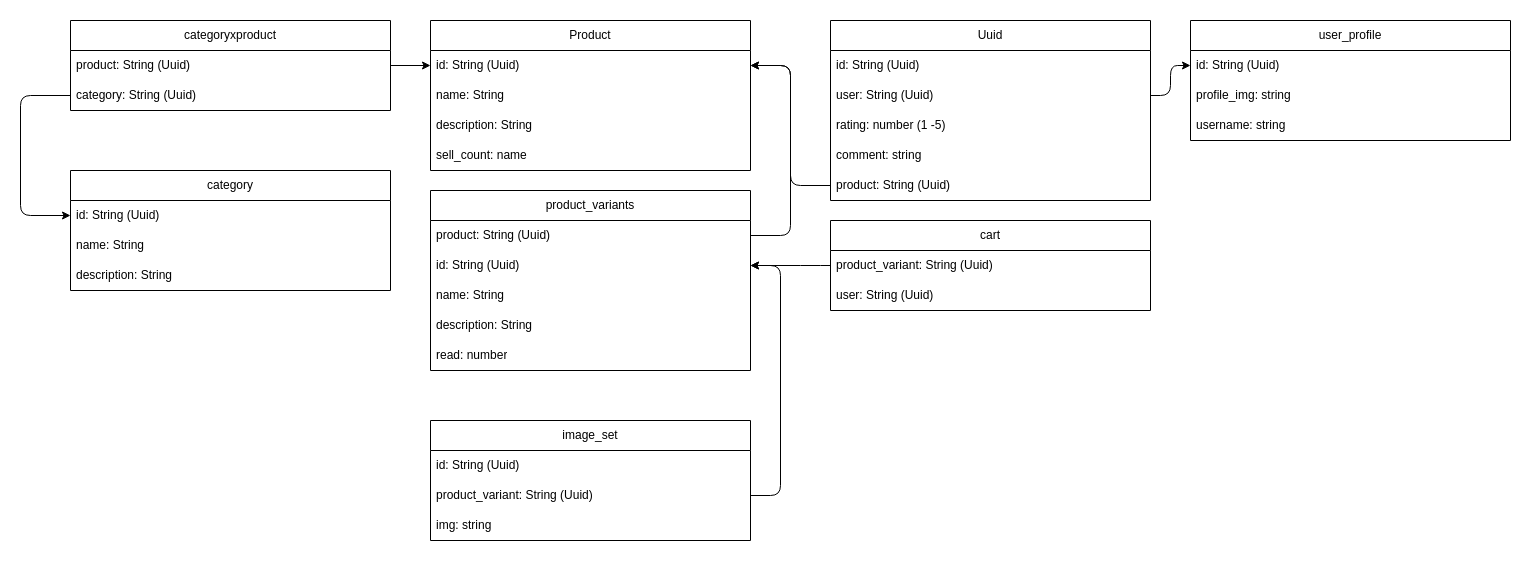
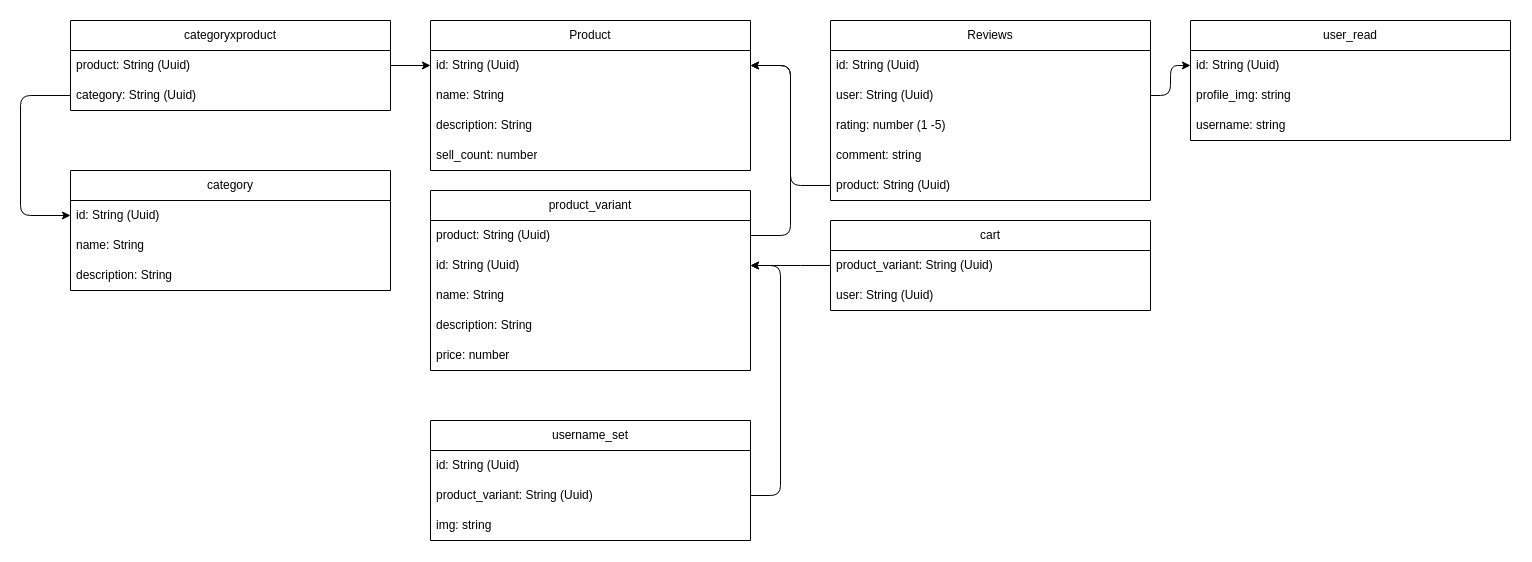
- <mxCell id="7" value="Uuid" style="swimlane;fontStyle=0;childLayout=stackLayout;horizontal=1;startSize=30;horizontalStack=0;resizeParent=1;resizeParentMax=0;resizeLast=0;collapsible=1;marginBottom=0;whiteSpace=wrap;html=1;" parent="1" vertex="1"><mxGeometry x="830" y="20" width="320" height="180" as="geometry" /></mxCell>
+ <mxCell id="7" value="Reviews" style="swimlane;fontStyle=0;childLayout=stackLayout;horizontal=1;startSize=30;horizontalStack=0;resizeParent=1;resizeParentMax=0;resizeLast=0;collapsible=1;marginBottom=0;whiteSpace=wrap;html=1;" parent="1" vertex="1"><mxGeometry x="830" y="20" width="320" height="180" as="geometry" /></mxCell>
- <mxCell id="39" value="user_profile" style="swimlane;fontStyle=0;childLayout=stackLayout;horizontal=1;startSize=30;horizontalStack=0;resizeParent=1;resizeParentMax=0;resizeLast=0;collapsible=1;marginBottom=0;whiteSpace=wrap;html=1;" parent="1" vertex="1"><mxGeometry x="1190" y="20" width="320" height="120" as="geometry" /></mxCell>
+ <mxCell id="39" value="user_read" style="swimlane;fontStyle=0;childLayout=stackLayout;horizontal=1;startSize=30;horizontalStack=0;resizeParent=1;resizeParentMax=0;resizeLast=0;collapsible=1;marginBottom=0;whiteSpace=wrap;html=1;" parent="1" vertex="1"><mxGeometry x="1190" y="20" width="320" height="120" as="geometry" /></mxCell>
- <mxCell id="6" value="sell_count: name" style="text;strokeColor=none;fillColor=none;align=left;verticalAlign=middle;spacingLeft=4;spacingRight=4;overflow=hidden;points=[[0,0.5],[1,0.5]];portConstraint=eastwest;rotatable=0;whiteSpace=wrap;html=1;" parent="2" vertex="1"><mxGeometry y="120" width="320" height="30" as="geometry" /></mxCell>
+ <mxCell id="6" value="sell_count: number" style="text;strokeColor=none;fillColor=none;align=left;verticalAlign=middle;spacingLeft=4;spacingRight=4;overflow=hidden;points=[[0,0.5],[1,0.5]];portConstraint=eastwest;rotatable=0;whiteSpace=wrap;html=1;" parent="2" vertex="1"><mxGeometry y="120" width="320" height="30" as="geometry" /></mxCell>
- <mxCell id="14" value="product_variants" style="swimlane;fontStyle=0;childLayout=stackLayout;horizontal=1;startSize=30;horizontalStack=0;resizeParent=1;resizeParentMax=0;resizeLast=0;collapsible=1;marginBottom=0;whiteSpace=wrap;html=1;" parent="1" vertex="1"><mxGeometry x="430" y="190" width="320" height="180" as="geometry" /></mxCell>
+ <mxCell id="14" value="product_variant" style="swimlane;fontStyle=0;childLayout=stackLayout;horizontal=1;startSize=30;horizontalStack=0;resizeParent=1;resizeParentMax=0;resizeLast=0;collapsible=1;marginBottom=0;whiteSpace=wrap;html=1;" parent="1" vertex="1"><mxGeometry x="430" y="190" width="320" height="180" as="geometry" /></mxCell>
- <mxCell id="19" value="read: number" style="text;strokeColor=none;fillColor=none;align=left;verticalAlign=middle;spacingLeft=4;spacingRight=4;overflow=hidden;points=[[0,0.5],[1,0.5]];portConstraint=eastwest;rotatable=0;whiteSpace=wrap;html=1;" parent="14" vertex="1"><mxGeometry y="150" width="320" height="30" as="geometry" /></mxCell>
+ <mxCell id="19" value="price: number" style="text;strokeColor=none;fillColor=none;align=left;verticalAlign=middle;spacingLeft=4;spacingRight=4;overflow=hidden;points=[[0,0.5],[1,0.5]];portConstraint=eastwest;rotatable=0;whiteSpace=wrap;html=1;" parent="14" vertex="1"><mxGeometry y="150" width="320" height="30" as="geometry" /></mxCell>
- <mxCell id="21" value="image_set" style="swimlane;fontStyle=0;childLayout=stackLayout;horizontal=1;startSize=30;horizontalStack=0;resizeParent=1;resizeParentMax=0;resizeLast=0;collapsible=1;marginBottom=0;whiteSpace=wrap;html=1;" parent="1" vertex="1"><mxGeometry x="430" y="420" width="320" height="120" as="geometry" /></mxCell>
+ <mxCell id="21" value="username_set" style="swimlane;fontStyle=0;childLayout=stackLayout;horizontal=1;startSize=30;horizontalStack=0;resizeParent=1;resizeParentMax=0;resizeLast=0;collapsible=1;marginBottom=0;whiteSpace=wrap;html=1;" parent="1" vertex="1"><mxGeometry x="430" y="420" width="320" height="120" as="geometry" /></mxCell>
